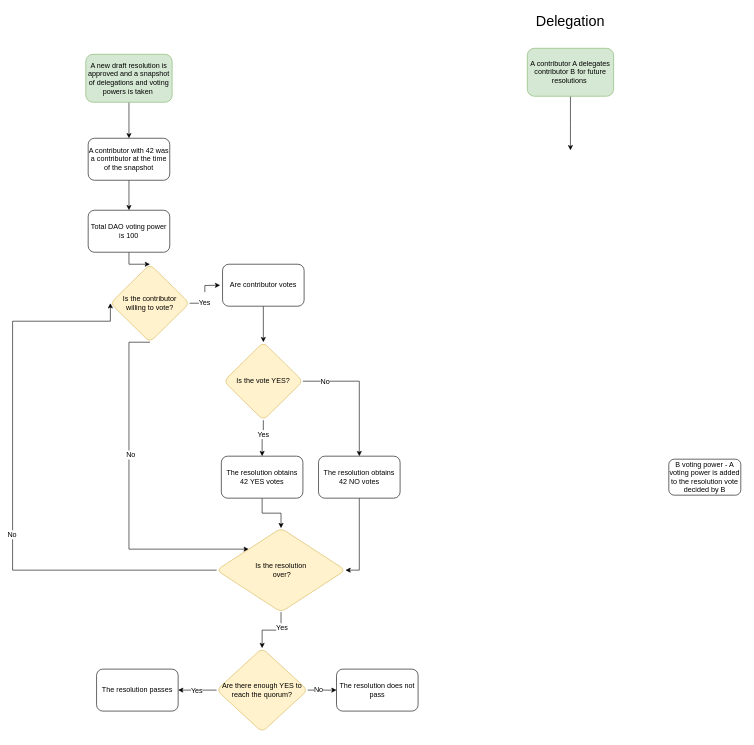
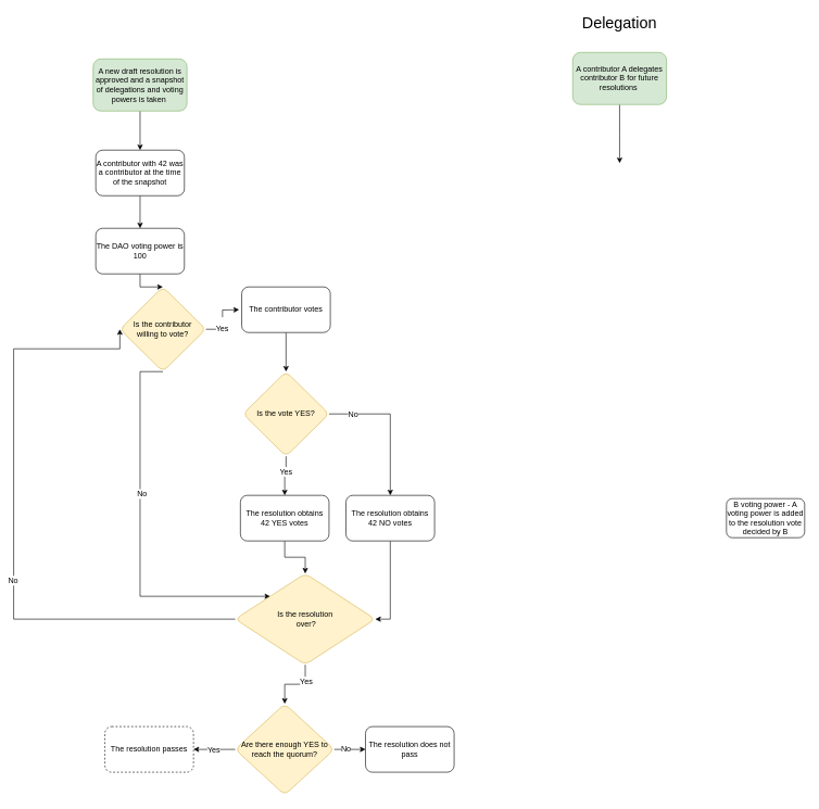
- <mxCell id="21" value="Total DAO voting power is 100" style="rounded=1;whiteSpace=wrap;html=1;fontSize=12;glass=0;strokeWidth=1;shadow=0;" vertex="1" parent="1"><mxGeometry x="146" y="350" width="136" height="70" as="geometry" /></mxCell>
+ <mxCell id="21" value="The DAO voting power is 100" style="rounded=1;whiteSpace=wrap;html=1;fontSize=12;glass=0;strokeWidth=1;shadow=0;" vertex="1" parent="1"><mxGeometry x="146" y="350" width="136" height="70" as="geometry" /></mxCell>
- <mxCell id="10" value="Are contributor votes" style="rounded=1;whiteSpace=wrap;html=1;fontSize=12;glass=0;strokeWidth=1;shadow=0;" vertex="1" parent="1"><mxGeometry x="370" y="440" width="136" height="70" as="geometry" /></mxCell>
+ <mxCell id="10" value="The contributor votes" style="rounded=1;whiteSpace=wrap;html=1;fontSize=12;glass=0;strokeWidth=1;shadow=0;" vertex="1" parent="1"><mxGeometry x="370" y="440" width="136" height="70" as="geometry" /></mxCell>
- <mxCell id="25" value="The resolution passes" style="rounded=1;whiteSpace=wrap;html=1;fontSize=12;glass=0;strokeWidth=1;shadow=0;" vertex="1" parent="1"><mxGeometry x="160" y="1115" width="136" height="70" as="geometry" /></mxCell>
+ <mxCell id="25" value="The resolution passes" style="rounded=1;whiteSpace=wrap;html=1;fontSize=12;glass=0;strokeWidth=1;shadow=0;dashed=1;" vertex="1" parent="1"><mxGeometry x="160" y="1115" width="136" height="70" as="geometry" /></mxCell>
